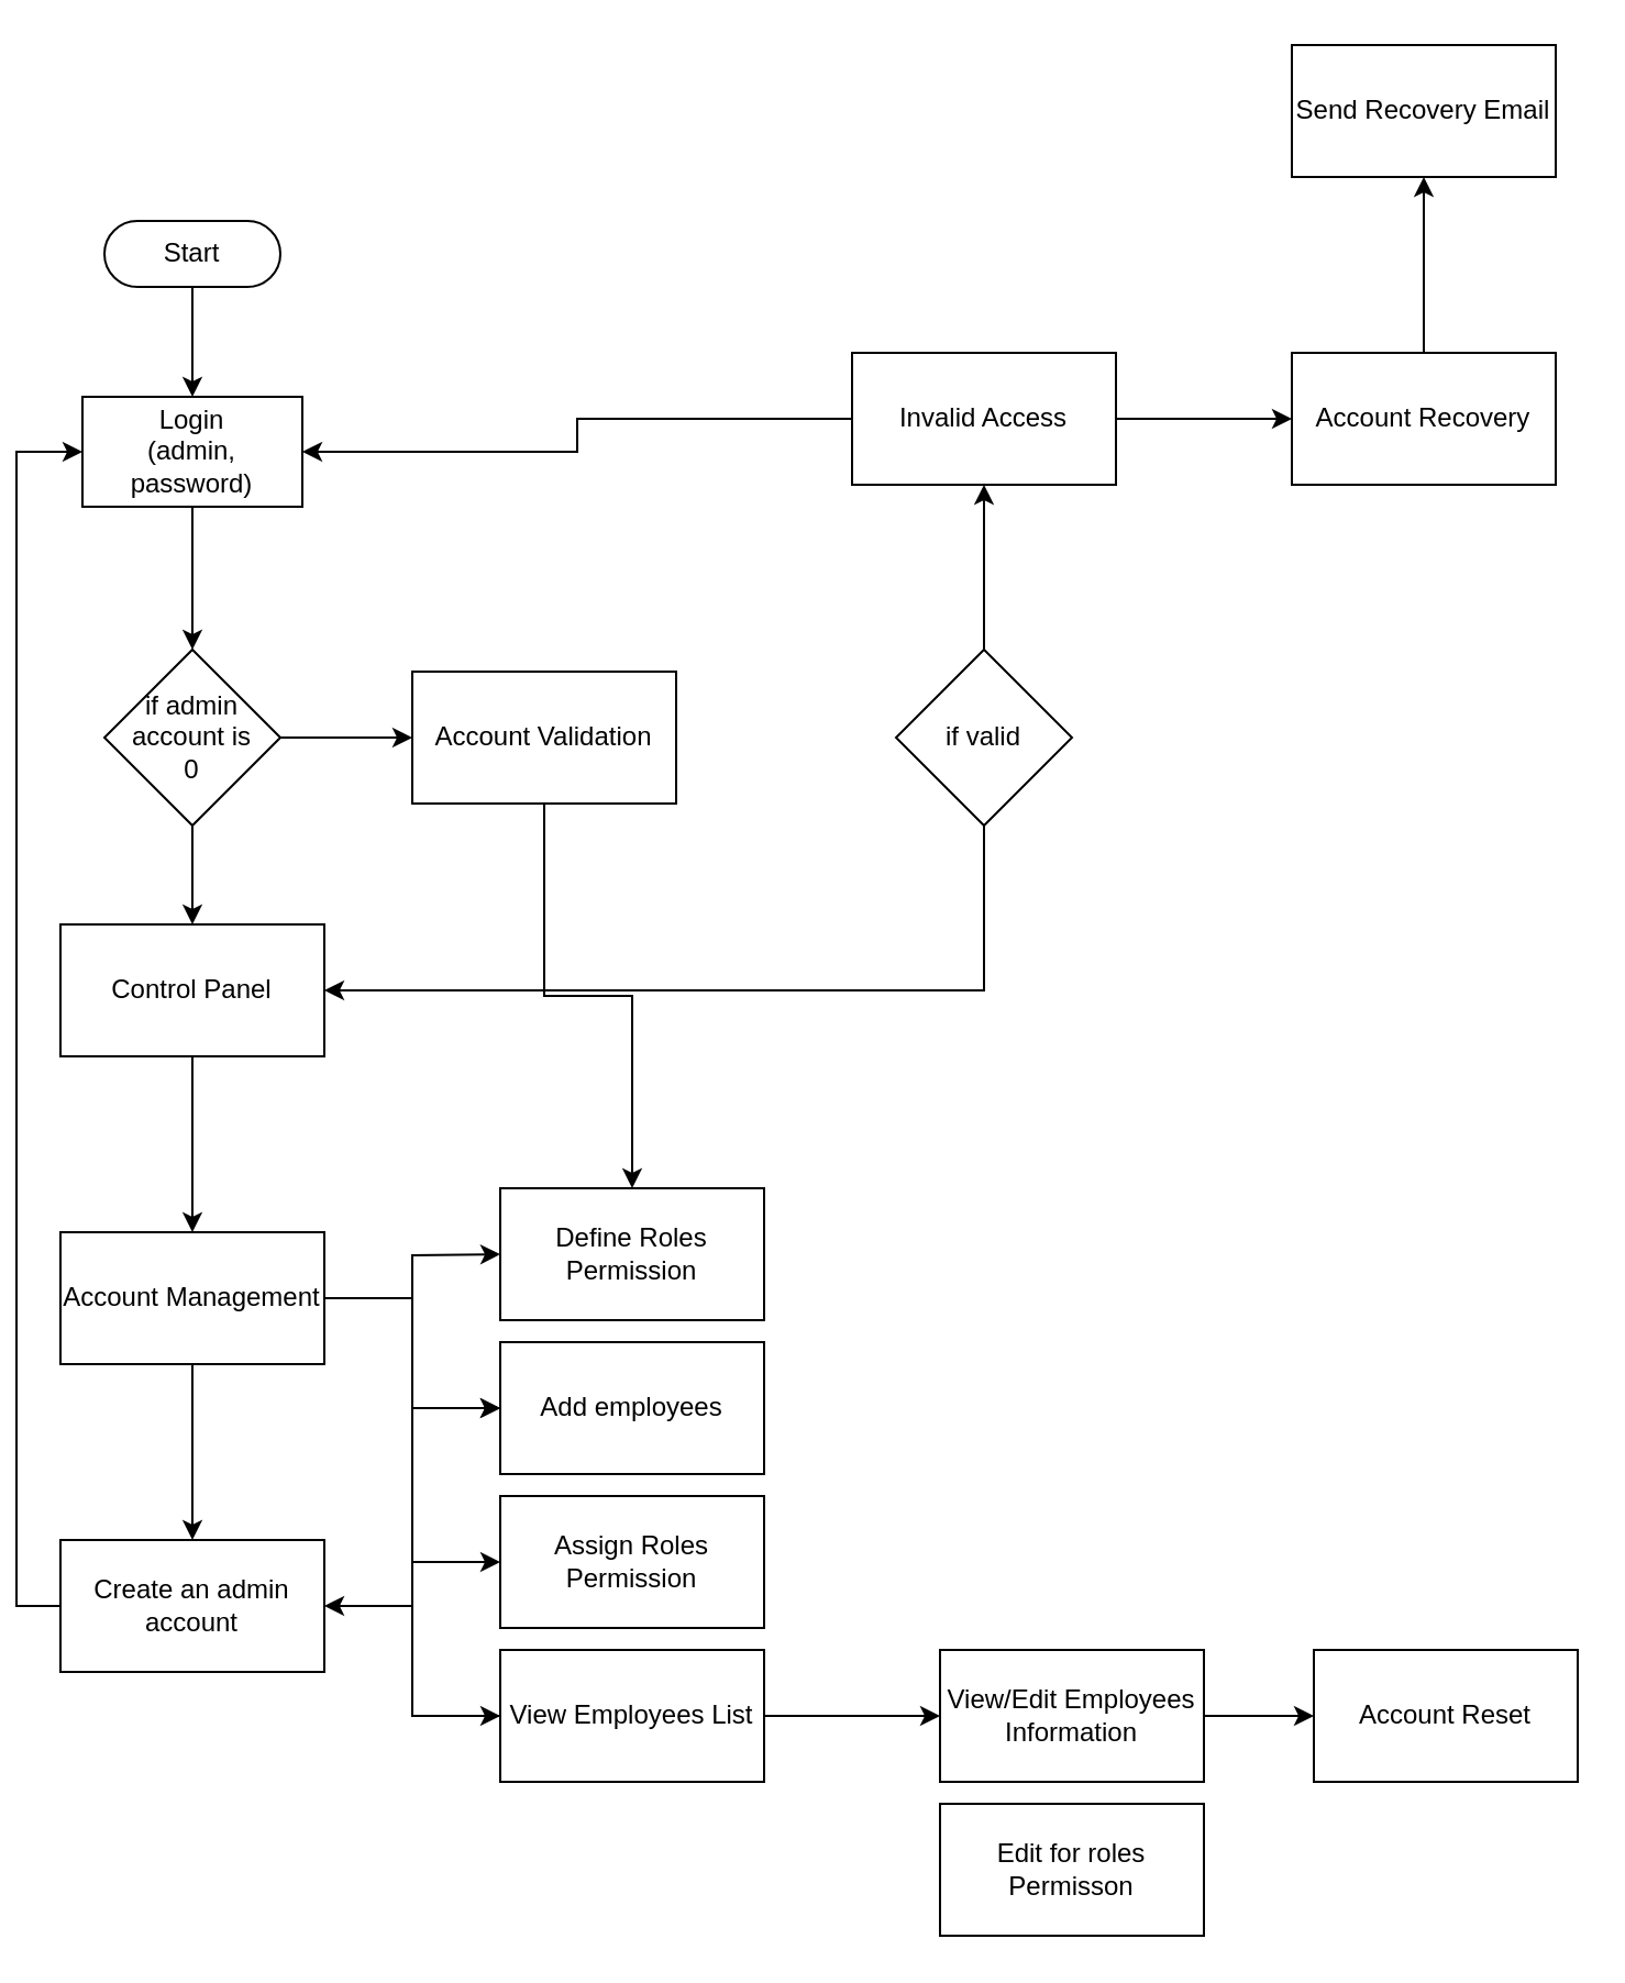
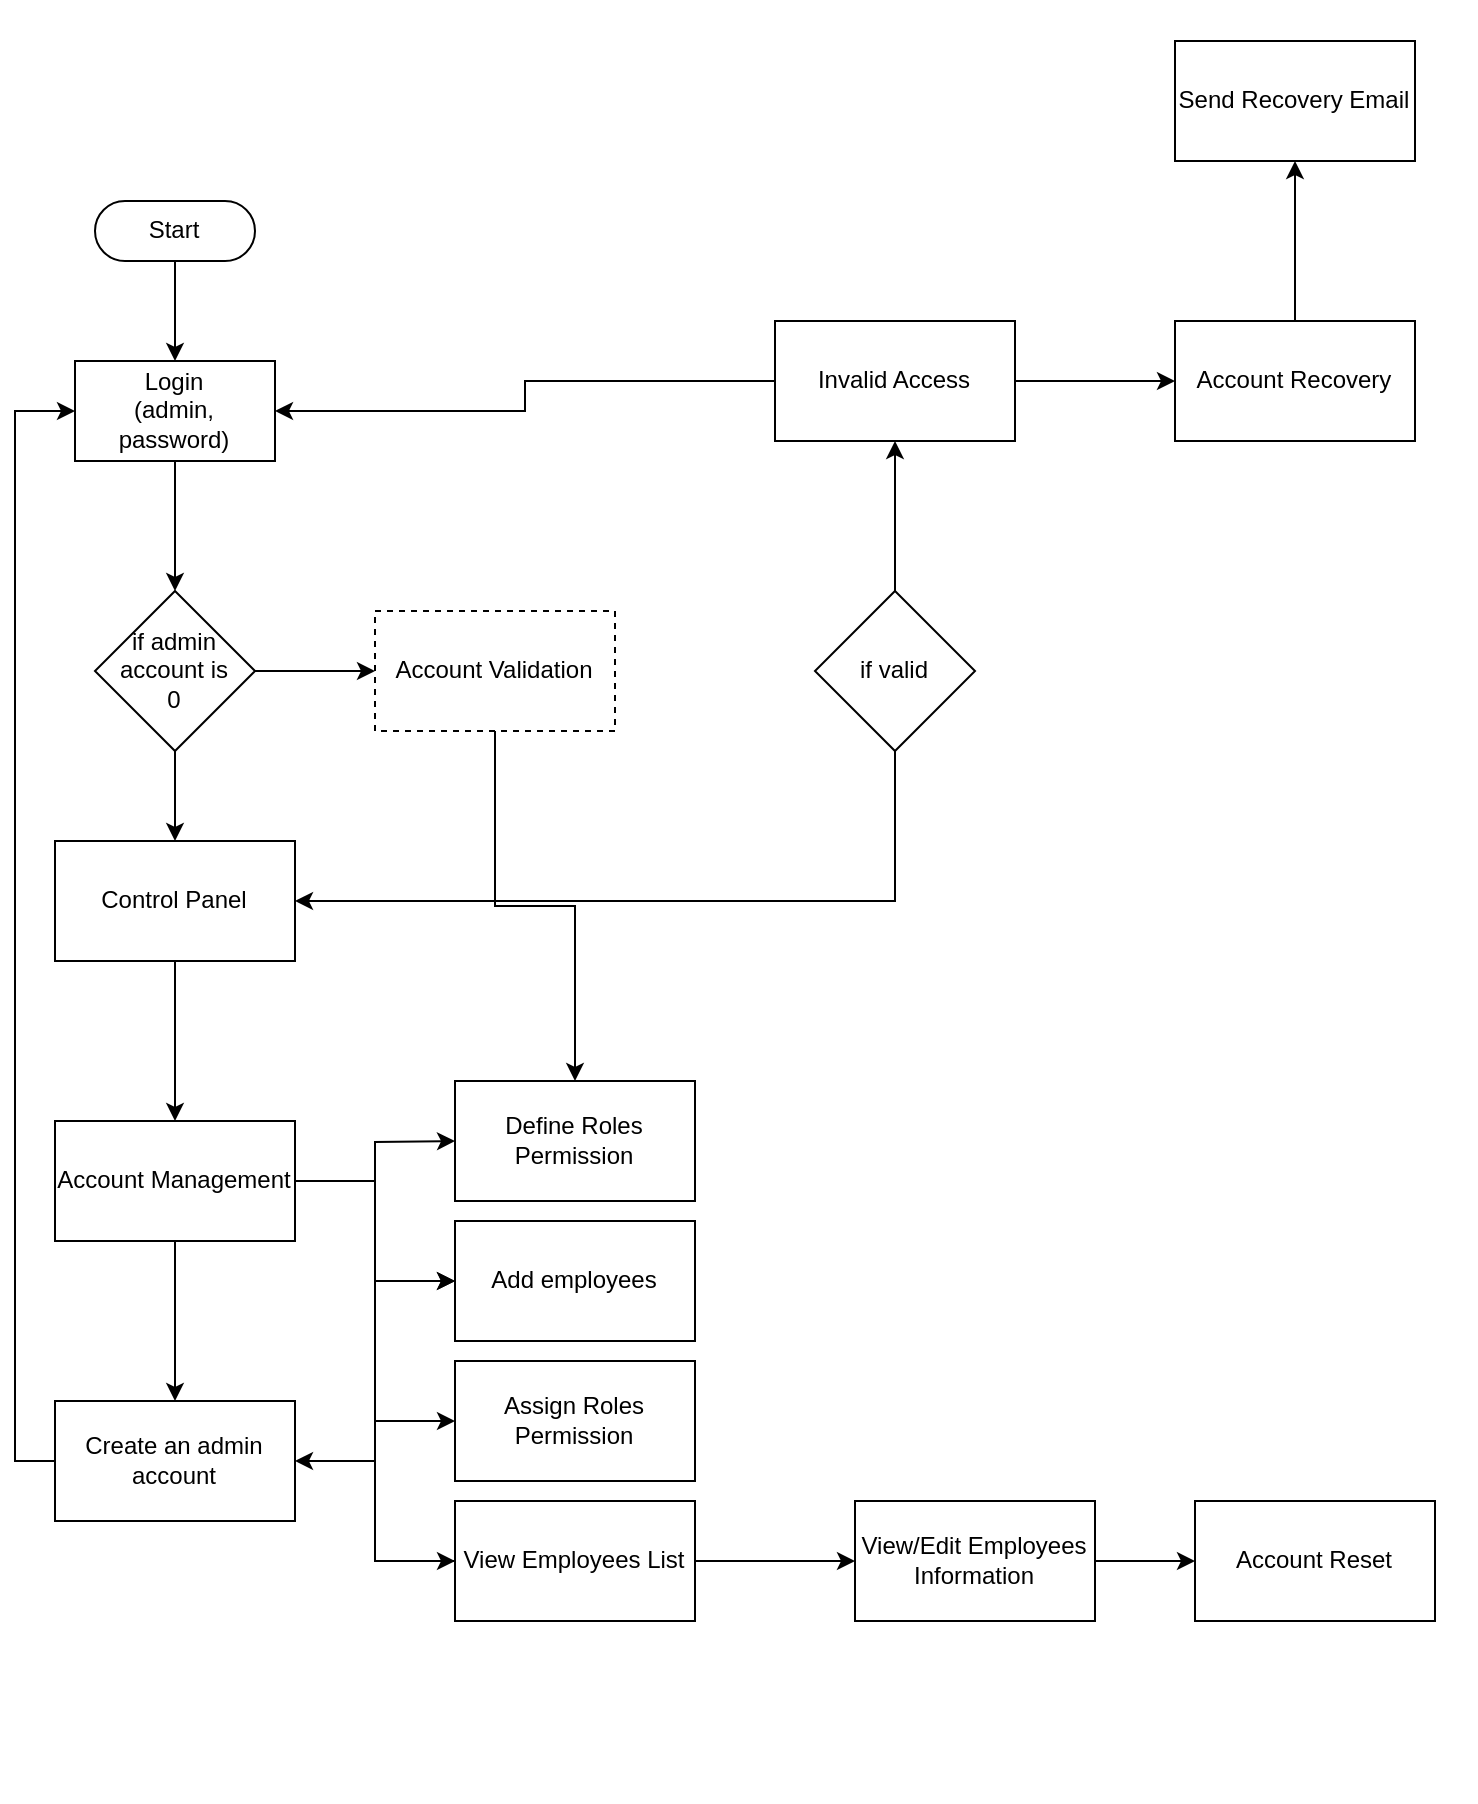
- <mxCell id="12" value="Account Validation" style="whiteSpace=wrap;html=1;dashed=0;" vertex="1" parent="1"><mxGeometry x="180" y="305" width="120" height="60" as="geometry" /></mxCell>
+ <mxCell id="12" value="Account Validation" style="whiteSpace=wrap;html=1;dashed=1;" vertex="1" parent="1"><mxGeometry x="180" y="305" width="120" height="60" as="geometry" /></mxCell>
- <mxCell id="36" value="Edit for roles Permisson" style="whiteSpace=wrap;html=1;dashed=0;" vertex="1" parent="1"><mxGeometry x="420" y="820" width="120" height="60" as="geometry" /></mxCell>
